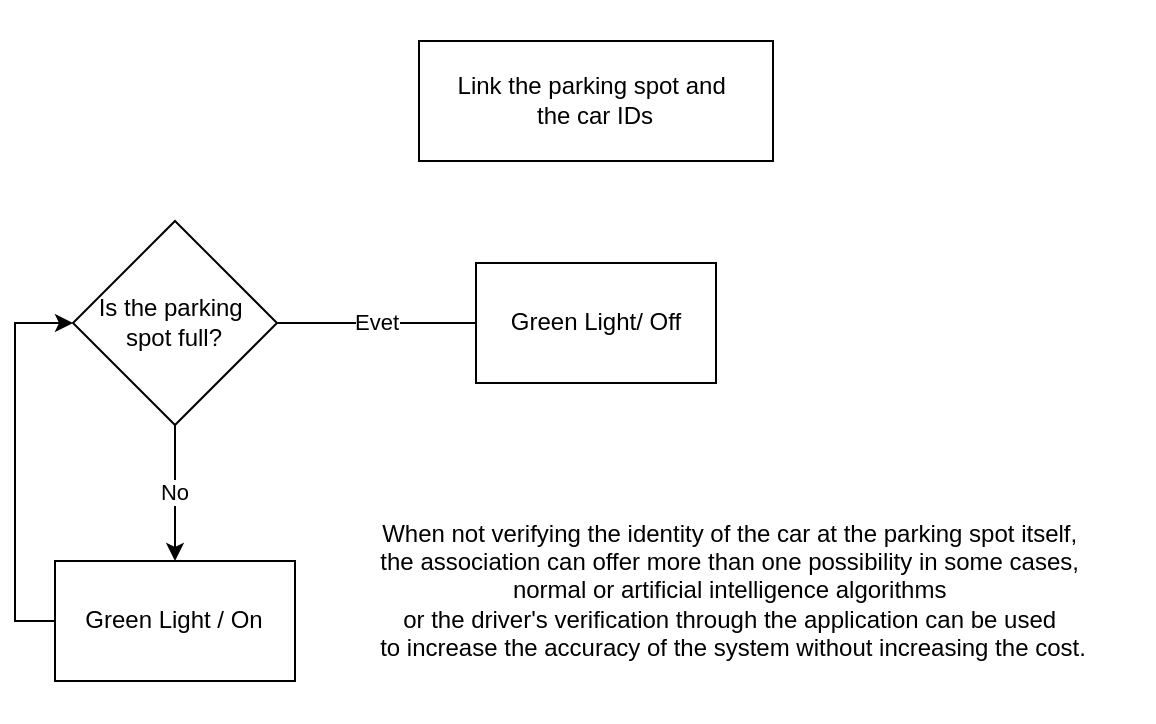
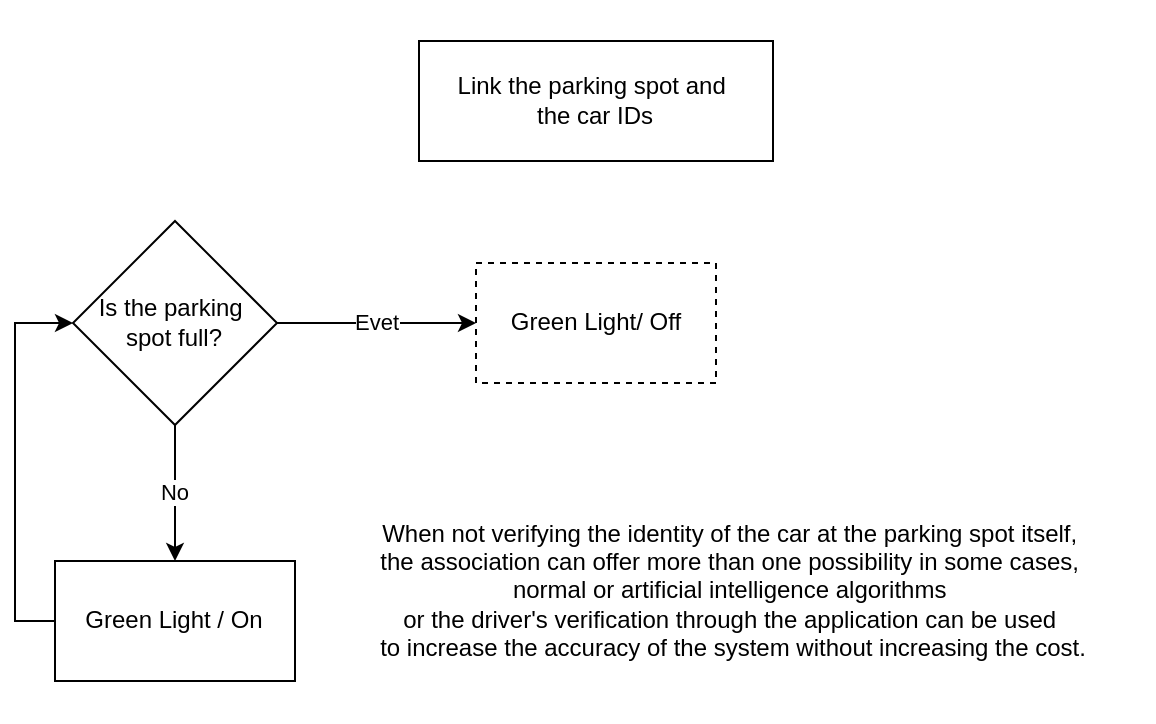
- <mxCell id="3" value="Evet" style="edgeStyle=orthogonalEdgeStyle;rounded=0;orthogonalLoop=1;jettySize=auto;html=1;endArrow=none;" parent="1" source="4" target="7" edge="1"><mxGeometry relative="1" as="geometry" /></mxCell>
+ <mxCell id="3" value="Evet" style="edgeStyle=orthogonalEdgeStyle;rounded=0;orthogonalLoop=1;jettySize=auto;html=1;" parent="1" source="4" target="7" edge="1"><mxGeometry relative="1" as="geometry" /></mxCell>
- <mxCell id="7" value="Green Light/ Off" style="whiteSpace=wrap;html=1;" parent="1" vertex="1"><mxGeometry x="230.5" y="131" width="120" height="60" as="geometry" /></mxCell>
+ <mxCell id="7" value="Green Light/ Off" style="whiteSpace=wrap;html=1;dashed=1;" parent="1" vertex="1"><mxGeometry x="230.5" y="131" width="120" height="60" as="geometry" /></mxCell>
